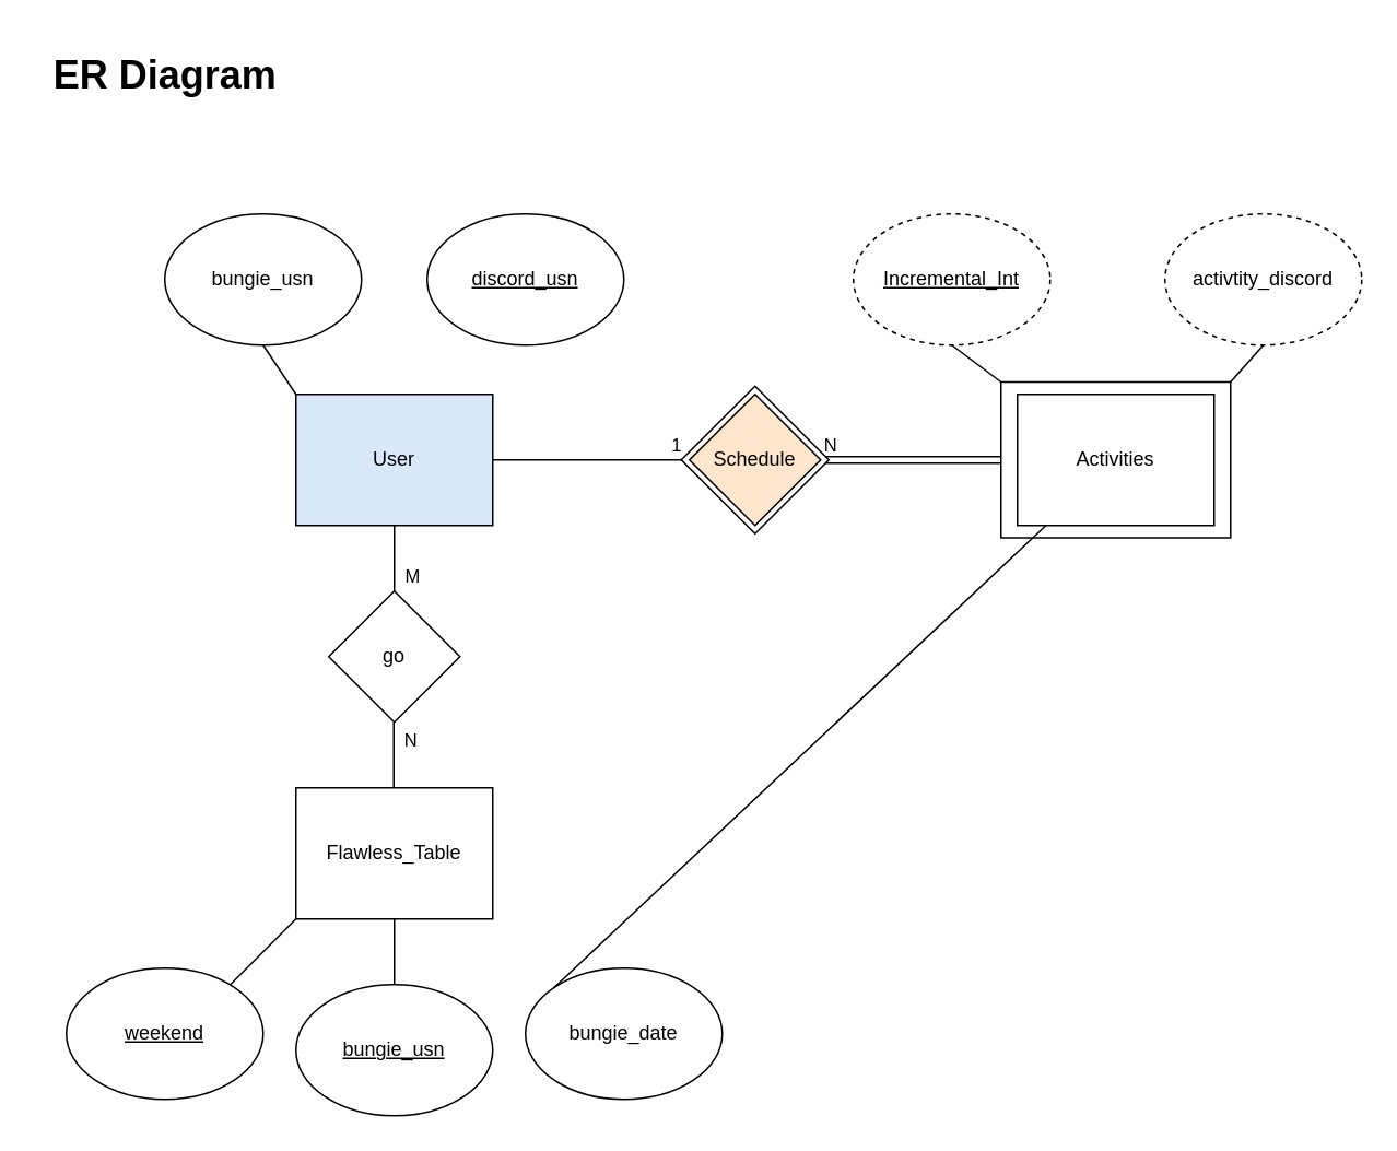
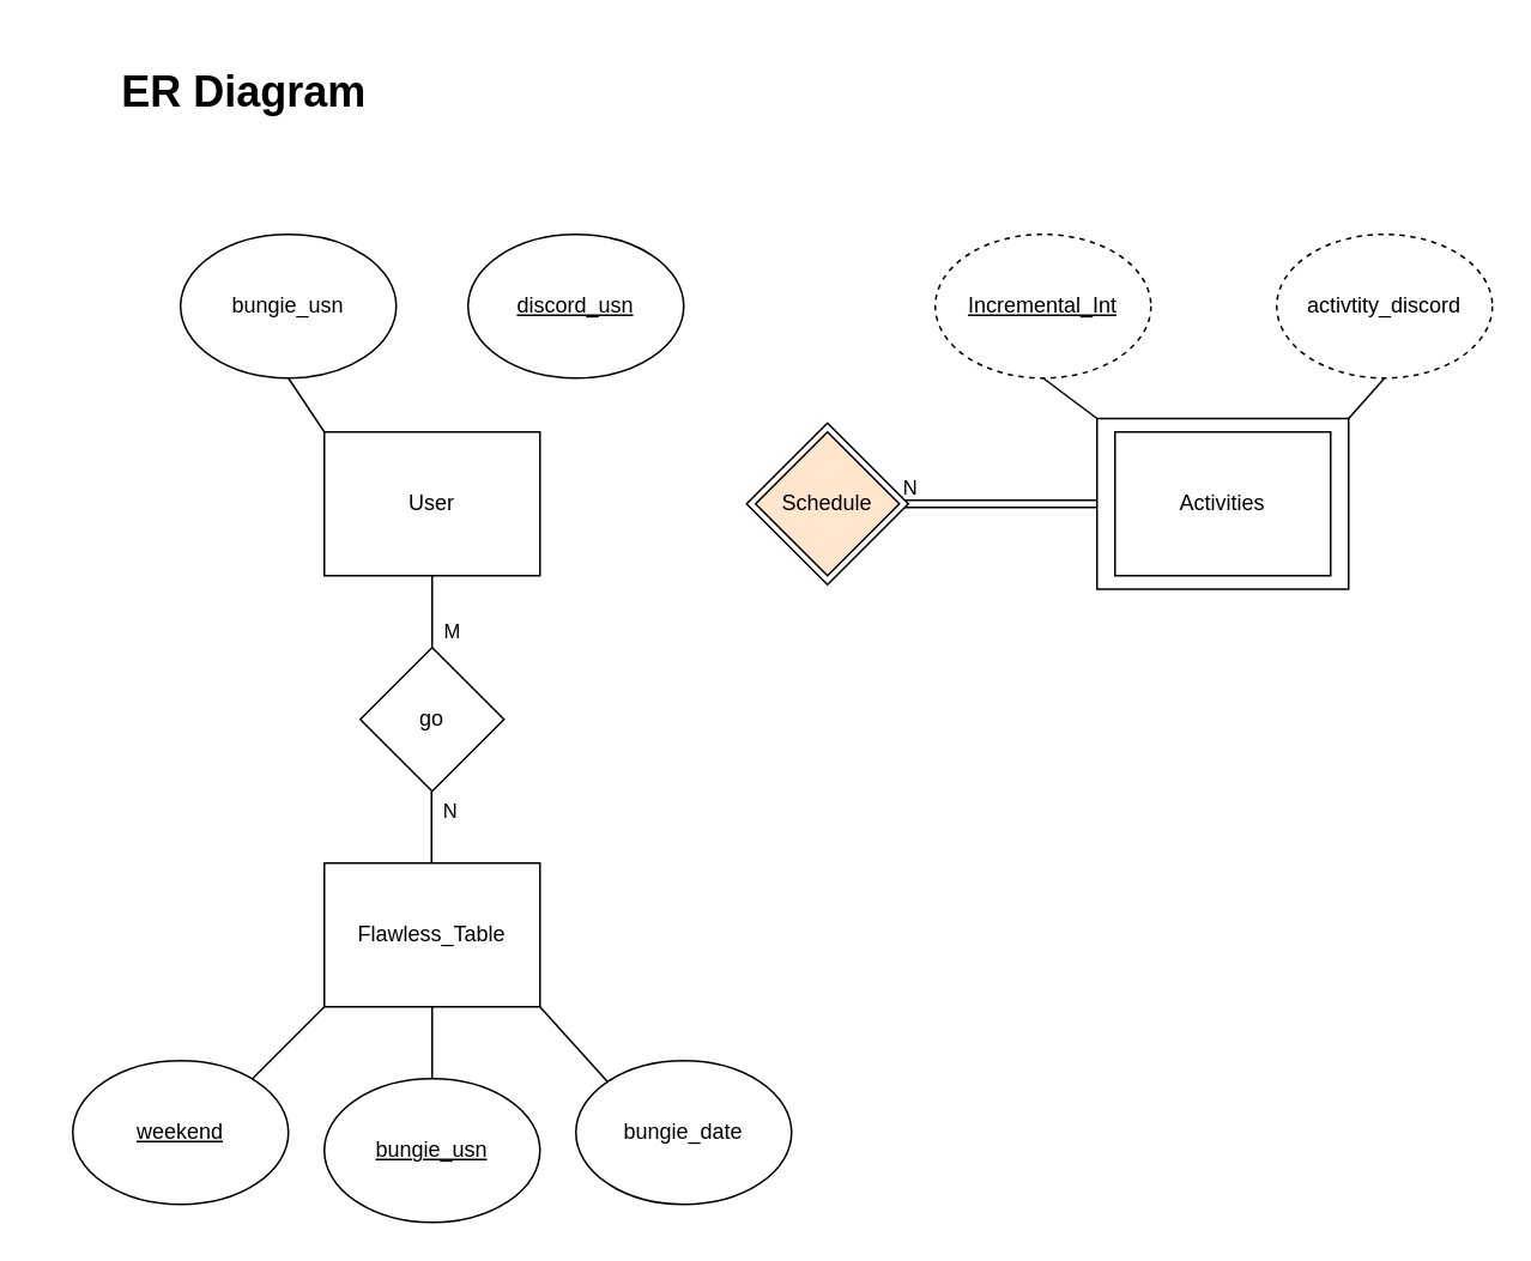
- <mxCell id="32" value="&lt;span style=&quot;font-size: 24px;&quot;&gt;ER Diagram&lt;/span&gt;" style="text;html=1;align=center;verticalAlign=middle;resizable=0;points=[];autosize=1;strokeColor=none;fillColor=none;fontStyle=1;fontSize=27;" vertex="1" parent="1"><mxGeometry x="20" y="20" width="160" height="50" as="geometry" /></mxCell>
+ <mxCell id="32" value="&lt;span style=&quot;font-size: 24px;&quot;&gt;ER Diagram&lt;/span&gt;" style="text;html=1;align=center;verticalAlign=middle;resizable=0;points=[];autosize=1;strokeColor=none;fillColor=none;fontStyle=1;fontSize=27;" vertex="1" parent="1"><mxGeometry x="55" y="25" width="160" height="50" as="geometry" /></mxCell>
- <mxCell id="4" value="User" style="rounded=0;whiteSpace=wrap;html=1;fillColor=#dae8fc;" vertex="1" parent="1"><mxGeometry x="180" y="240" width="120" height="80" as="geometry" /></mxCell>
+ <mxCell id="4" value="User" style="rounded=0;whiteSpace=wrap;html=1;" vertex="1" parent="1"><mxGeometry x="180" y="240" width="120" height="80" as="geometry" /></mxCell>
- <mxCell id="2" style="edgeStyle=orthogonalEdgeStyle;rounded=0;orthogonalLoop=1;jettySize=auto;html=1;entryX=0;entryY=0.5;entryDx=0;entryDy=0;endArrow=none;endFill=0;" edge="1" parent="1" source="4" target="16"><mxGeometry relative="1" as="geometry" /></mxCell>
- <mxCell id="3" value="1" style="edgeLabel;html=1;align=center;verticalAlign=middle;resizable=0;points=[];" vertex="1" connectable="0" parent="2"><mxGeometry x="0.144" y="2" relative="1" as="geometry"><mxPoint x="42" y="-8" as="offset" /></mxGeometry></mxCell>
- <mxCell id="26" value="" style="endArrow=none;html=1;rounded=0;exitX=0;exitY=0;exitDx=0;exitDy=0;" edge="1" parent="1" source="23" target="19"><mxGeometry width="50" height="50" relative="1" as="geometry"><mxPoint x="300" y="600" as="sourcePoint" /><mxPoint x="350" y="550" as="targetPoint" /></mxGeometry></mxCell>
+ <mxCell id="26" value="" style="endArrow=none;html=1;rounded=0;entryX=1;entryY=1;entryDx=0;entryDy=0;exitX=0;exitY=0;exitDx=0;exitDy=0;" edge="1" parent="1" source="23" target="20"><mxGeometry width="50" height="50" relative="1" as="geometry"><mxPoint x="300" y="600" as="sourcePoint" /><mxPoint x="350" y="550" as="targetPoint" /></mxGeometry></mxCell>
